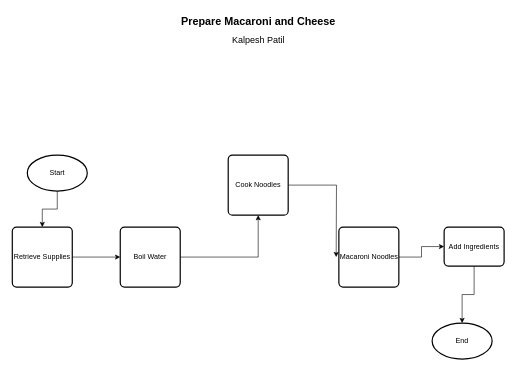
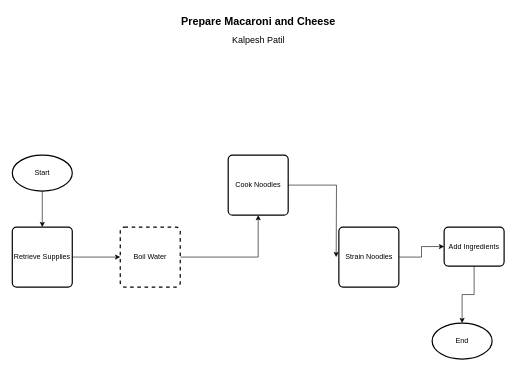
- <mxCell id="3" value="Start" style="strokeWidth=2;html=1;shape=mxgraph.flowchart.start_1;whiteSpace=wrap;" parent="1" vertex="1"><mxGeometry x="45" y="258" width="100" height="60" as="geometry" /></mxCell>
+ <mxCell id="3" value="Start" style="strokeWidth=2;html=1;shape=mxgraph.flowchart.start_1;whiteSpace=wrap;" parent="1" vertex="1"><mxGeometry x="20" y="258" width="100" height="60" as="geometry" /></mxCell>
- <mxCell id="7" value="Boil Water" style="rounded=1;whiteSpace=wrap;html=1;absoluteArcSize=1;arcSize=14;strokeWidth=2;" parent="1" vertex="1"><mxGeometry x="200" y="378" width="100" height="100" as="geometry" /></mxCell>
+ <mxCell id="7" value="Boil Water" style="rounded=1;whiteSpace=wrap;html=1;absoluteArcSize=1;arcSize=14;strokeWidth=2;dashed=1;" parent="1" vertex="1"><mxGeometry x="200" y="378" width="100" height="100" as="geometry" /></mxCell>
- <mxCell id="11" value="Macaroni Noodles" style="rounded=1;whiteSpace=wrap;html=1;absoluteArcSize=1;arcSize=14;strokeWidth=2;" parent="1" vertex="1"><mxGeometry x="564.5" y="378" width="100" height="100" as="geometry" /></mxCell>
+ <mxCell id="11" value="Strain Noodles" style="rounded=1;whiteSpace=wrap;html=1;absoluteArcSize=1;arcSize=14;strokeWidth=2;" parent="1" vertex="1"><mxGeometry x="564.5" y="378" width="100" height="100" as="geometry" /></mxCell>
